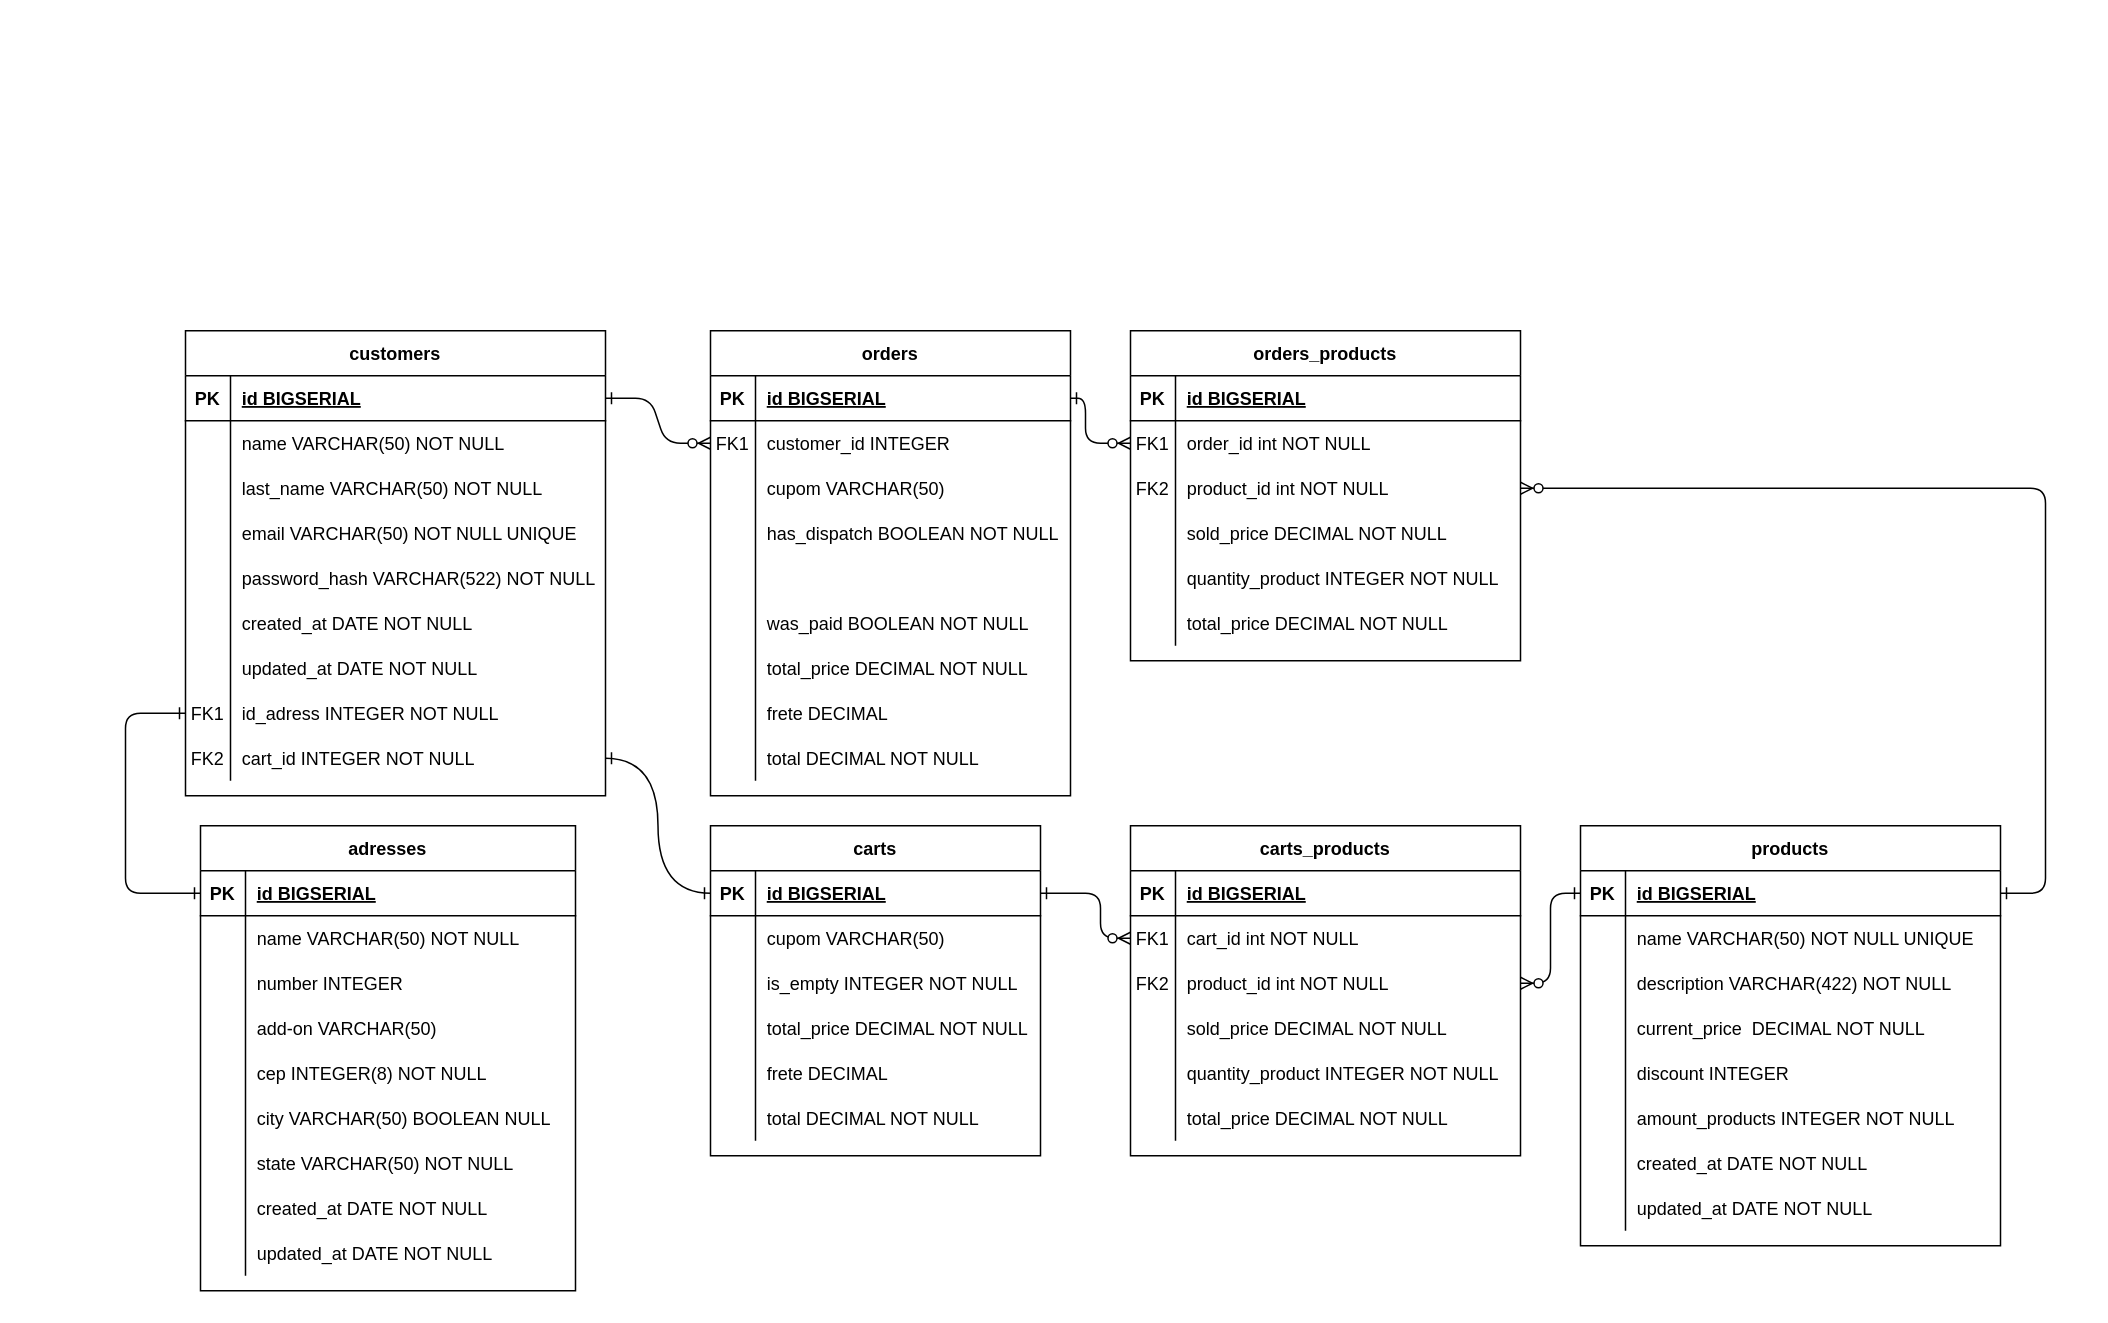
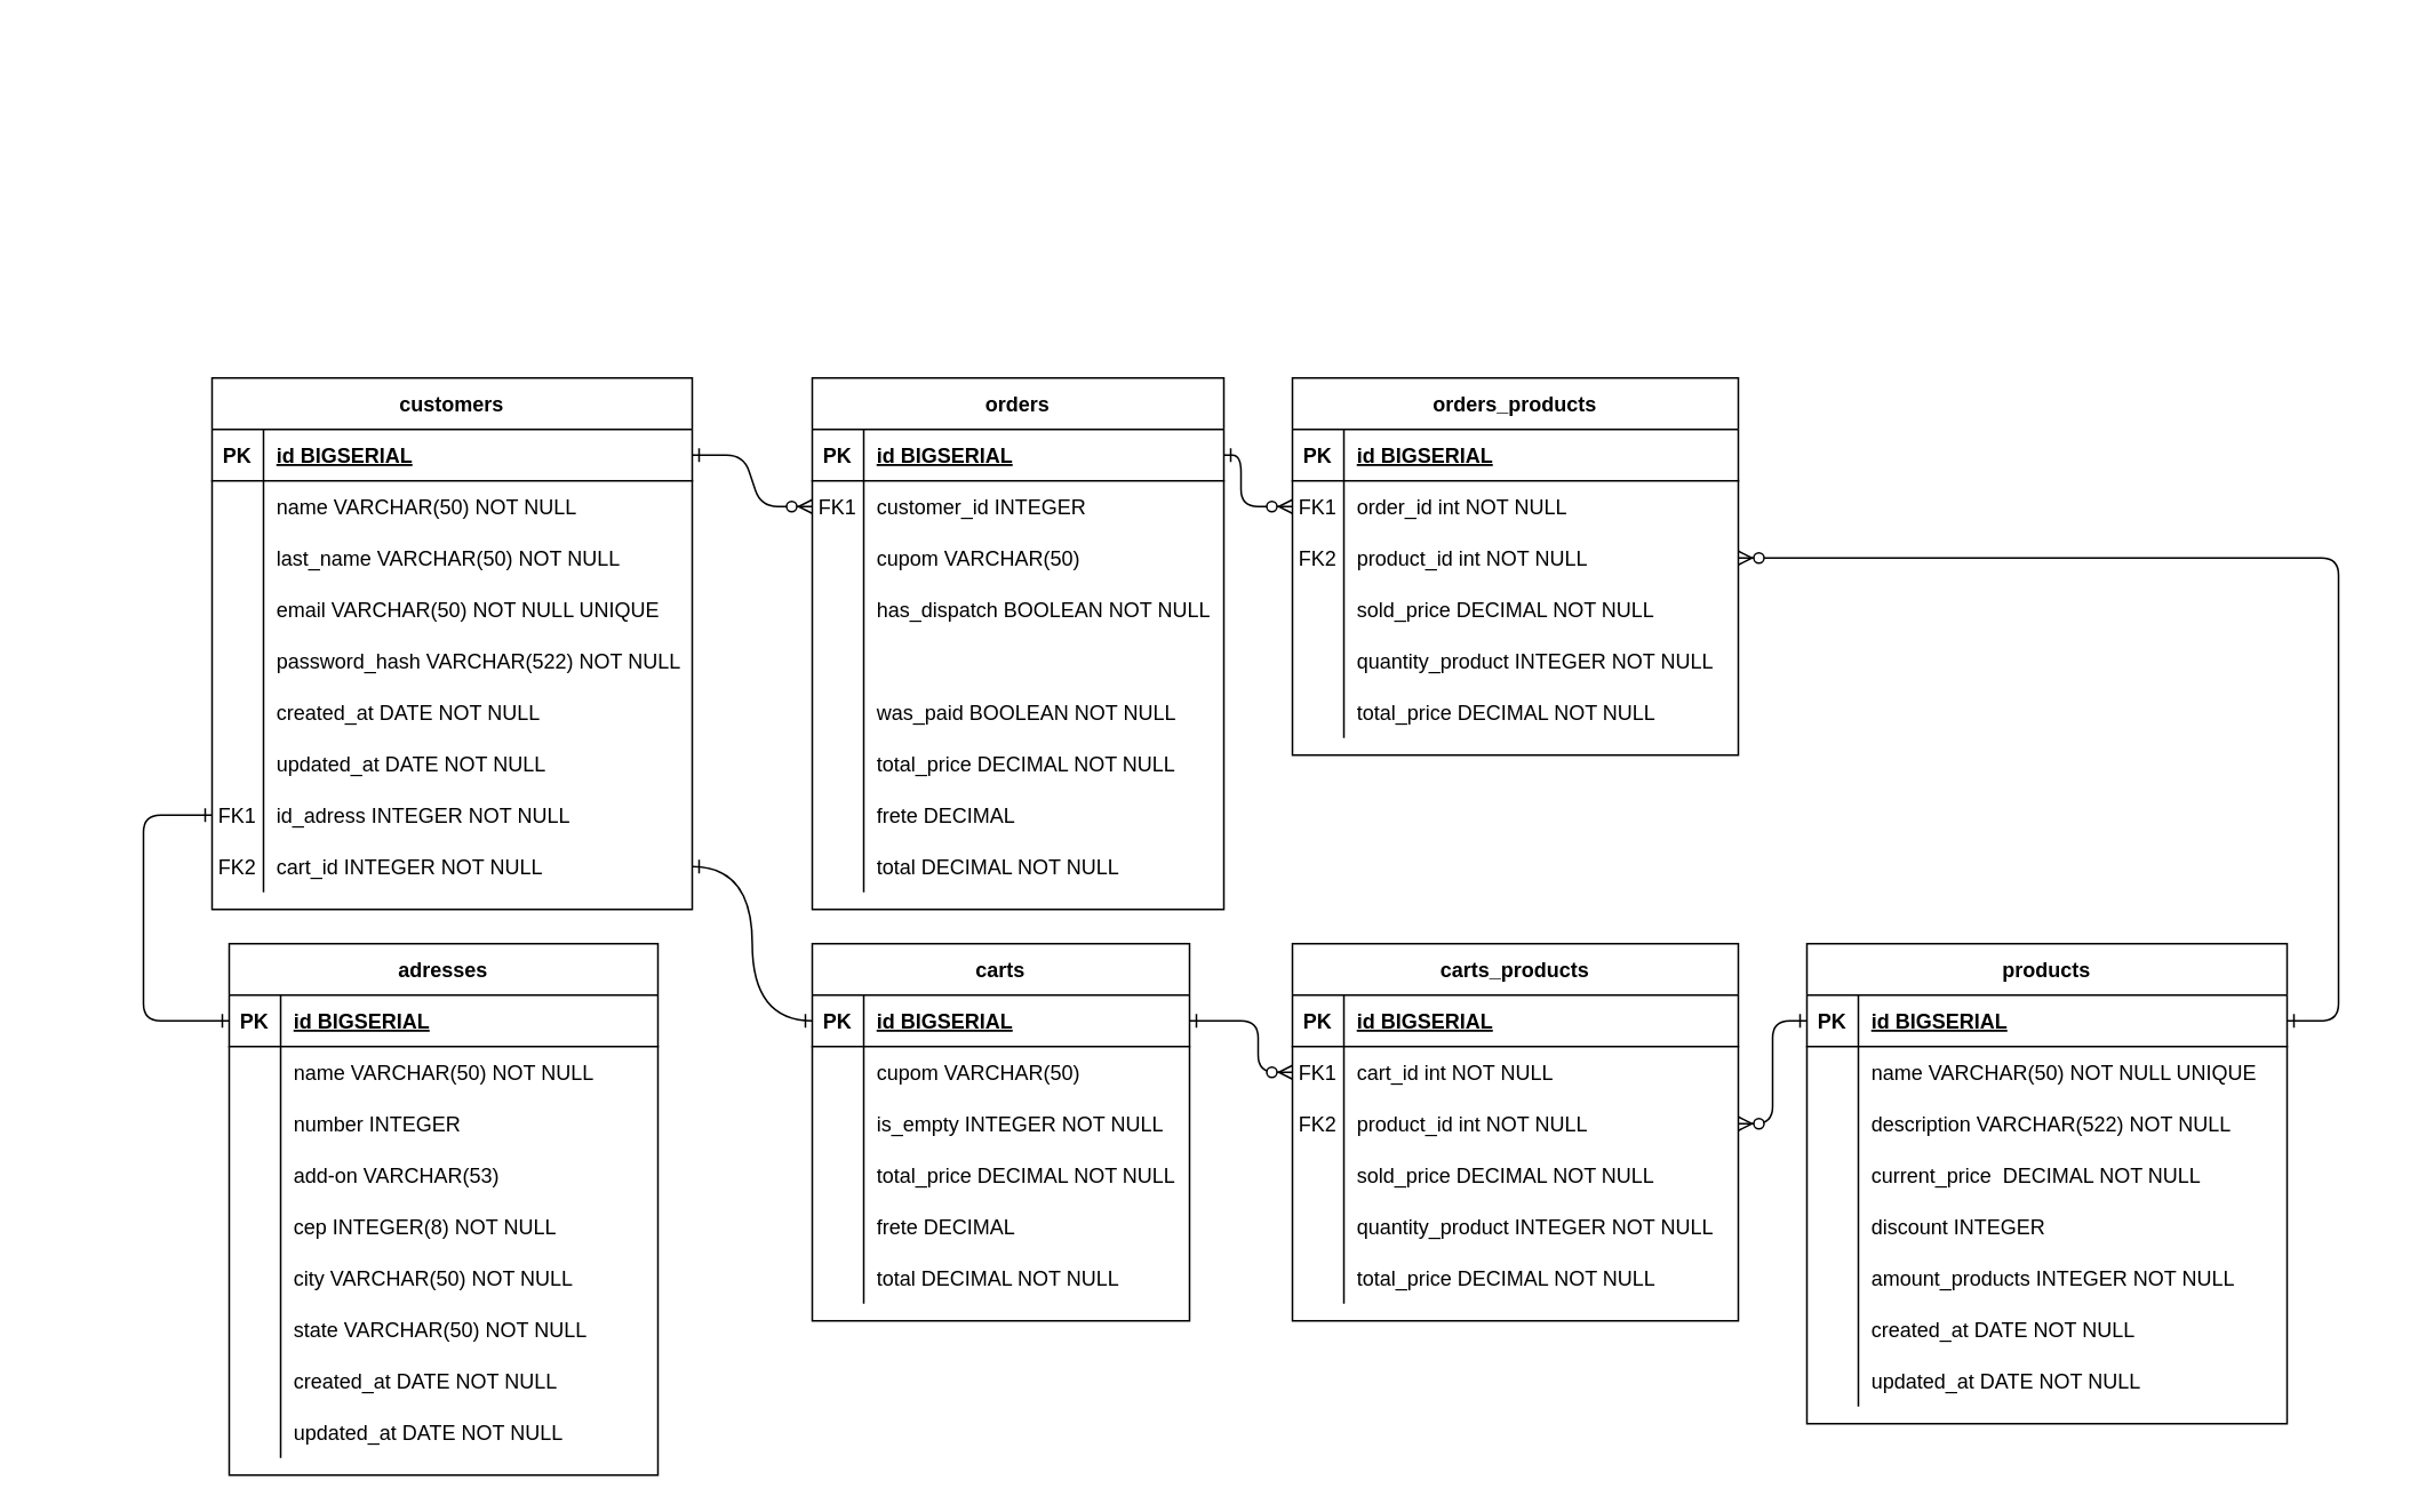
- <mxCell id="13" value="description VARCHAR(422) NOT NULL" style="shape=partialRectangle;overflow=hidden;connectable=0;fillColor=none;top=0;left=0;bottom=0;right=0;align=left;spacingLeft=6;" parent="11" vertex="1"><mxGeometry x="30" width="250" height="30" as="geometry" /></mxCell>
+ <mxCell id="13" value="description VARCHAR(522) NOT NULL" style="shape=partialRectangle;overflow=hidden;connectable=0;fillColor=none;top=0;left=0;bottom=0;right=0;align=left;spacingLeft=6;" parent="11" vertex="1"><mxGeometry x="30" width="250" height="30" as="geometry" /></mxCell>
- <mxCell id="69" value="add-on VARCHAR(50)" style="shape=partialRectangle;overflow=hidden;connectable=0;fillColor=none;top=0;left=0;bottom=0;right=0;align=left;spacingLeft=6;" parent="67" vertex="1"><mxGeometry x="30" width="220" height="30" as="geometry" /></mxCell>
+ <mxCell id="69" value="add-on VARCHAR(53)" style="shape=partialRectangle;overflow=hidden;connectable=0;fillColor=none;top=0;left=0;bottom=0;right=0;align=left;spacingLeft=6;" parent="67" vertex="1"><mxGeometry x="30" width="220" height="30" as="geometry" /></mxCell>
- <mxCell id="75" value="city VARCHAR(50) BOOLEAN NULL" style="shape=partialRectangle;overflow=hidden;connectable=0;fillColor=none;top=0;left=0;bottom=0;right=0;align=left;spacingLeft=6;" parent="73" vertex="1"><mxGeometry x="30" width="220" height="30" as="geometry" /></mxCell>
+ <mxCell id="75" value="city VARCHAR(50) NOT NULL" style="shape=partialRectangle;overflow=hidden;connectable=0;fillColor=none;top=0;left=0;bottom=0;right=0;align=left;spacingLeft=6;" parent="73" vertex="1"><mxGeometry x="30" width="220" height="30" as="geometry" /></mxCell>
